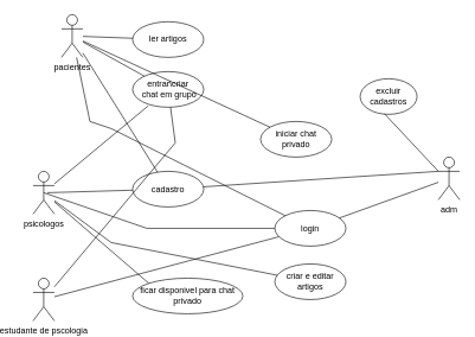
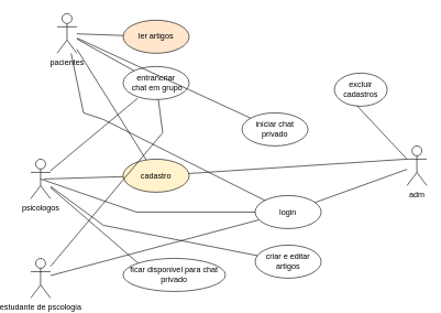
- <mxCell id="8" value="ler artigos" style="ellipse;whiteSpace=wrap;html=1;" vertex="1" parent="1"><mxGeometry x="160" y="30" width="100" height="50" as="geometry" /></mxCell>
+ <mxCell id="8" value="ler artigos" style="ellipse;whiteSpace=wrap;html=1;fillColor=#ffe6cc;" vertex="1" parent="1"><mxGeometry x="160" y="30" width="100" height="50" as="geometry" /></mxCell>
- <mxCell id="10" value="cadastro" style="ellipse;whiteSpace=wrap;html=1;" vertex="1" parent="1"><mxGeometry x="160" y="240" width="100" height="50" as="geometry" /></mxCell>
+ <mxCell id="10" value="cadastro" style="ellipse;whiteSpace=wrap;html=1;fillColor=#fff2cc;" vertex="1" parent="1"><mxGeometry x="160" y="240" width="100" height="50" as="geometry" /></mxCell>
